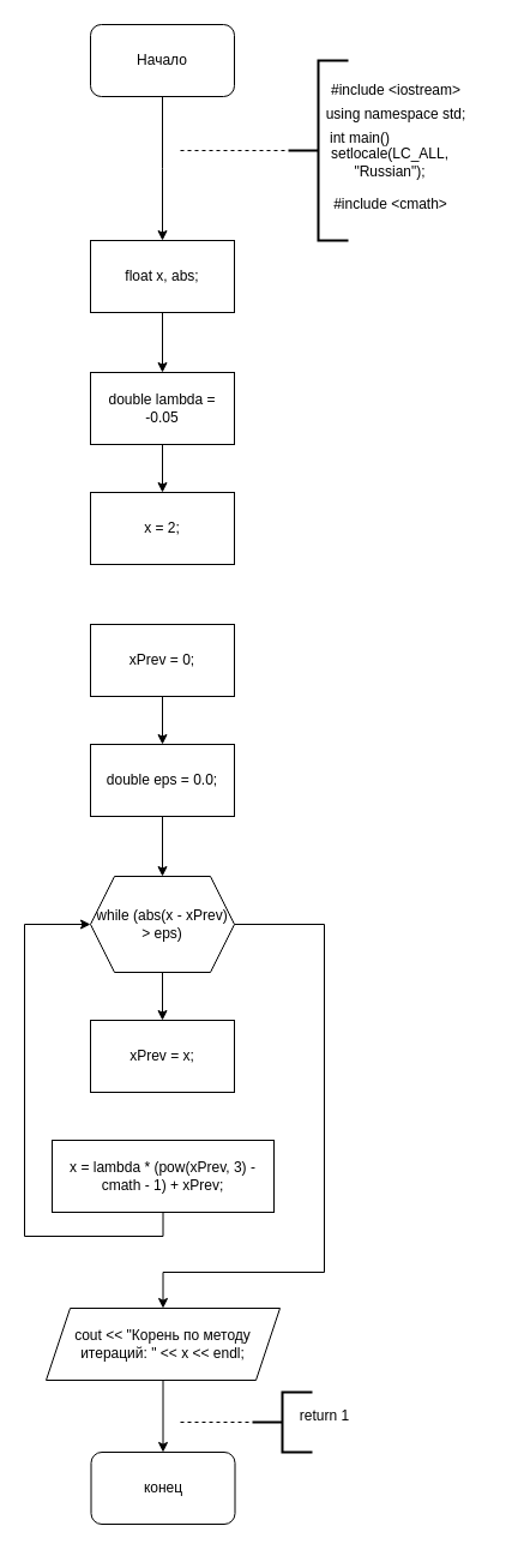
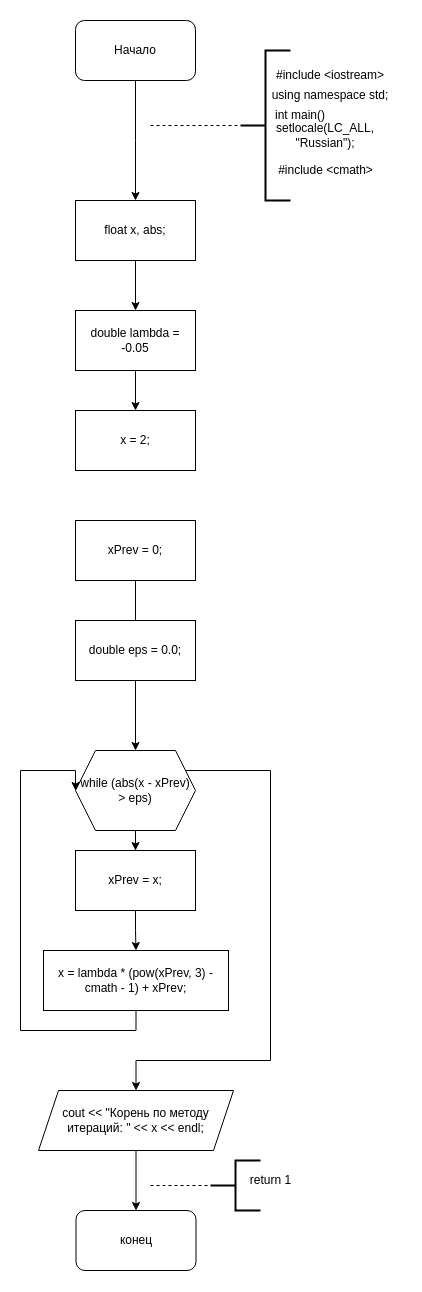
- <mxCell id="16" style="edgeStyle=orthogonalEdgeStyle;rounded=0;orthogonalLoop=1;jettySize=auto;html=1;entryX=0.5;entryY=0;entryDx=0;entryDy=0;" edge="1" parent="1" source="17" target="19"><mxGeometry relative="1" as="geometry" /></mxCell>
+ <mxCell id="16" style="edgeStyle=orthogonalEdgeStyle;rounded=0;orthogonalLoop=1;jettySize=auto;html=1;entryX=0.5;entryY=0;entryDx=0;entryDy=0;endArrow=none;" edge="1" parent="1" source="17" target="19"><mxGeometry relative="1" as="geometry" /></mxCell>
- <mxCell id="22" value="while (abs(x - xPrev) &gt; eps)" style="shape=hexagon;perimeter=hexagonPerimeter2;whiteSpace=wrap;html=1;fixedSize=1;" vertex="1" parent="1"><mxGeometry x="75" y="730" width="120" height="80" as="geometry" /></mxCell>
+ <mxCell id="22" value="while (abs(x - xPrev) &gt; eps)" style="shape=hexagon;perimeter=hexagonPerimeter2;whiteSpace=wrap;html=1;fixedSize=1;" vertex="1" parent="1"><mxGeometry x="75" y="750" width="120" height="80" as="geometry" /></mxCell>
+ <mxCell id="23" style="edgeStyle=orthogonalEdgeStyle;rounded=0;orthogonalLoop=1;jettySize=auto;html=1;entryX=0.5;entryY=0;entryDx=0;entryDy=0;" edge="1" parent="1" source="24" target="26"><mxGeometry relative="1" as="geometry" /></mxCell>
